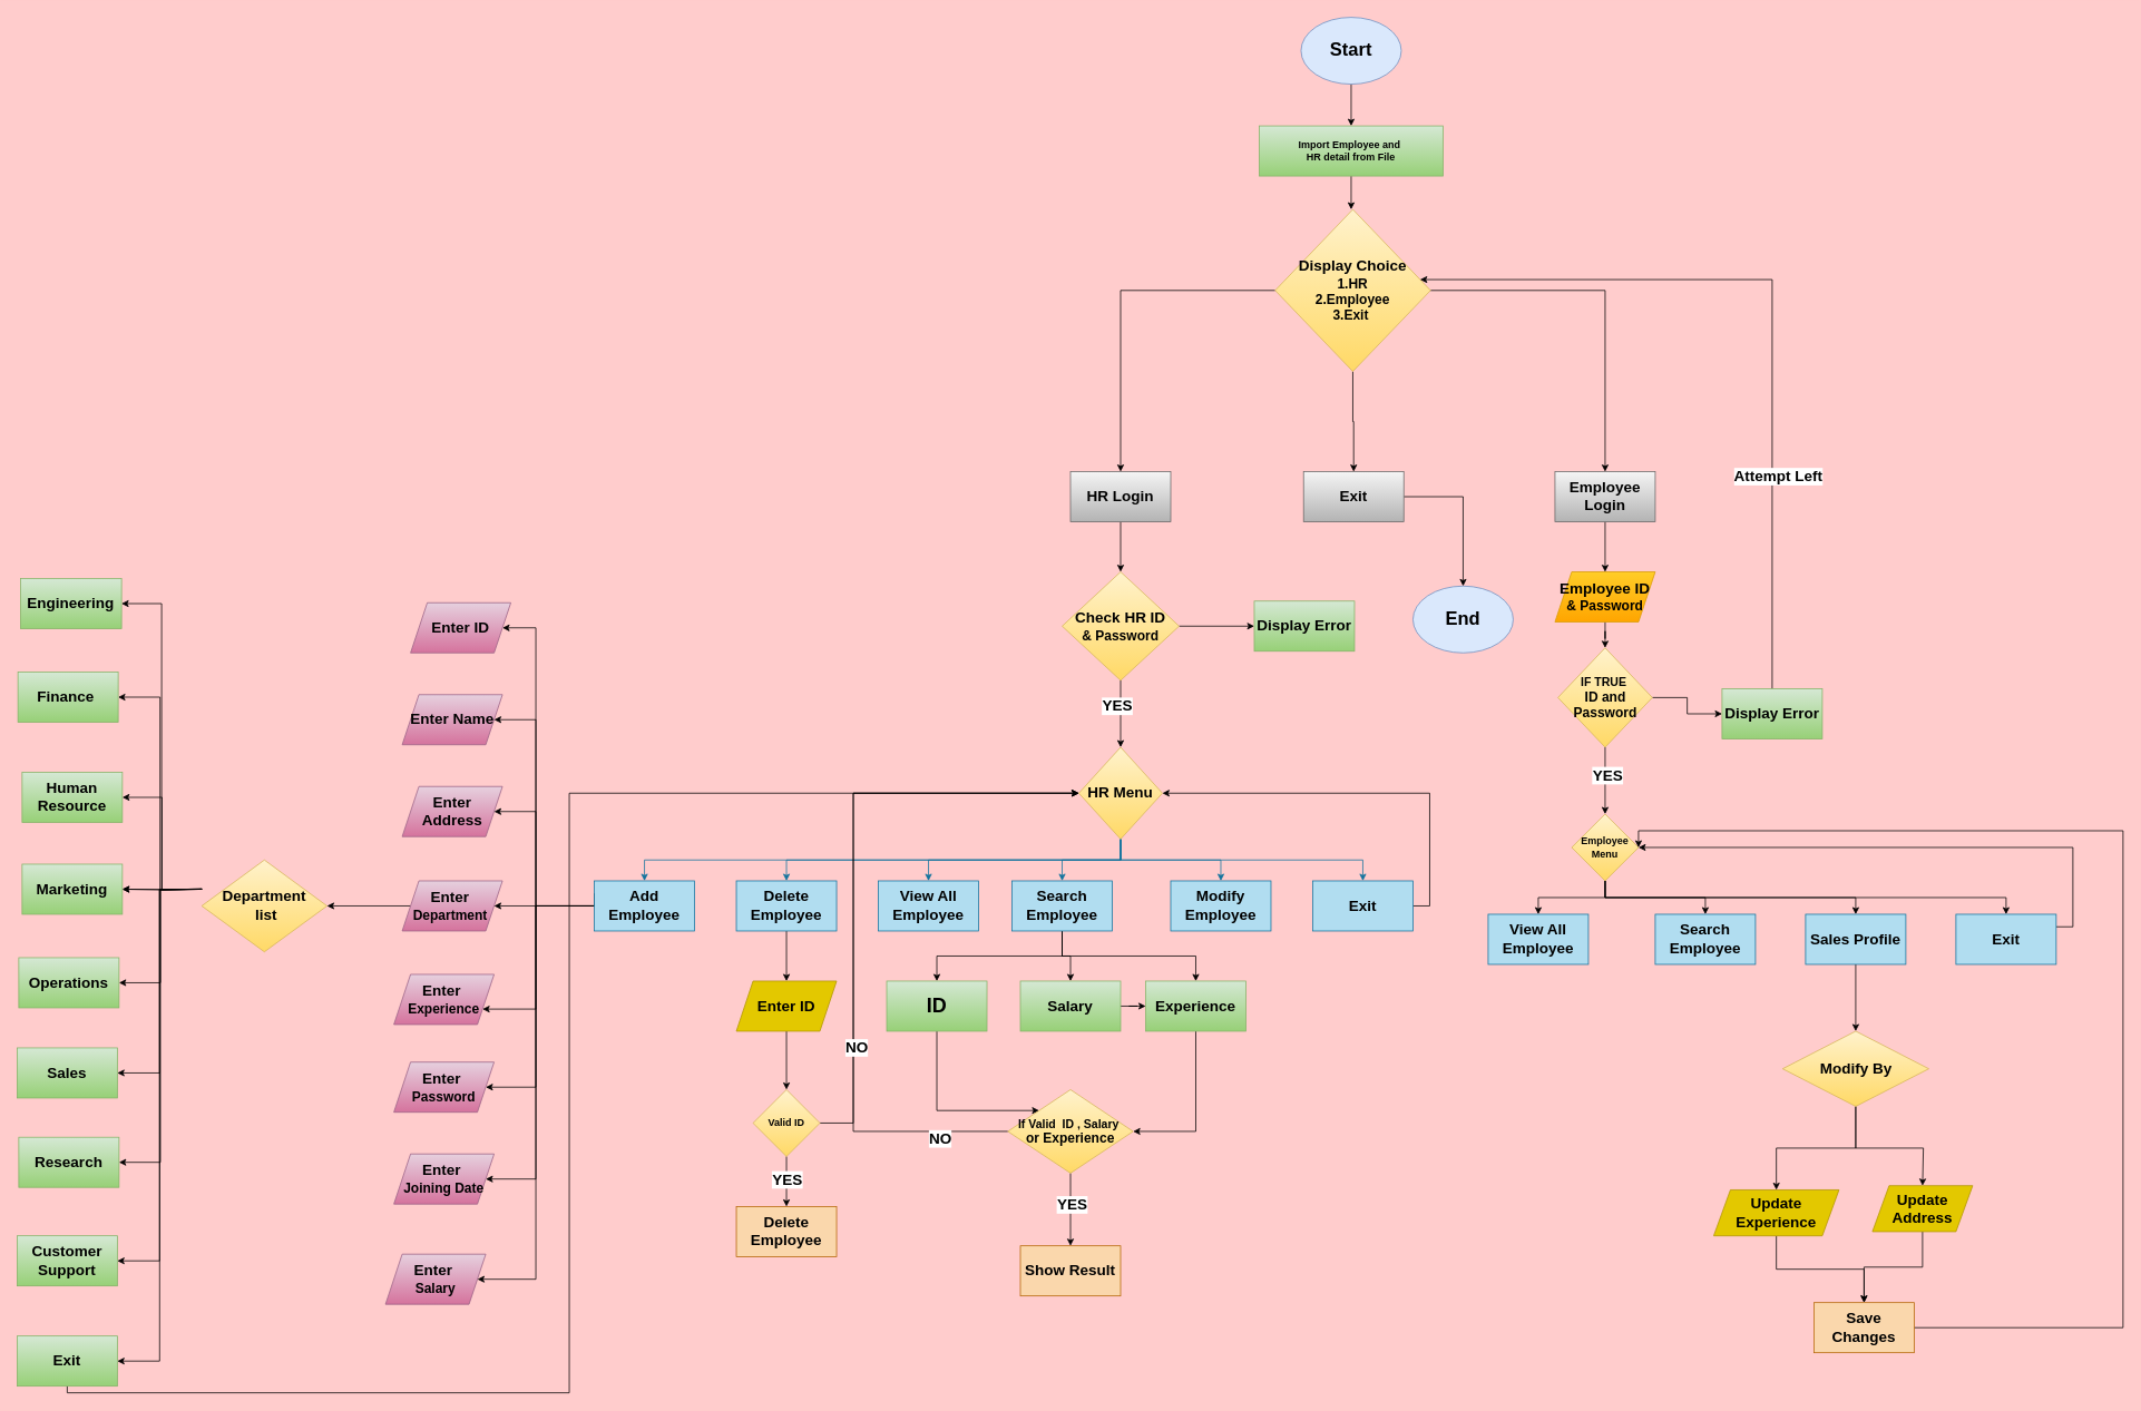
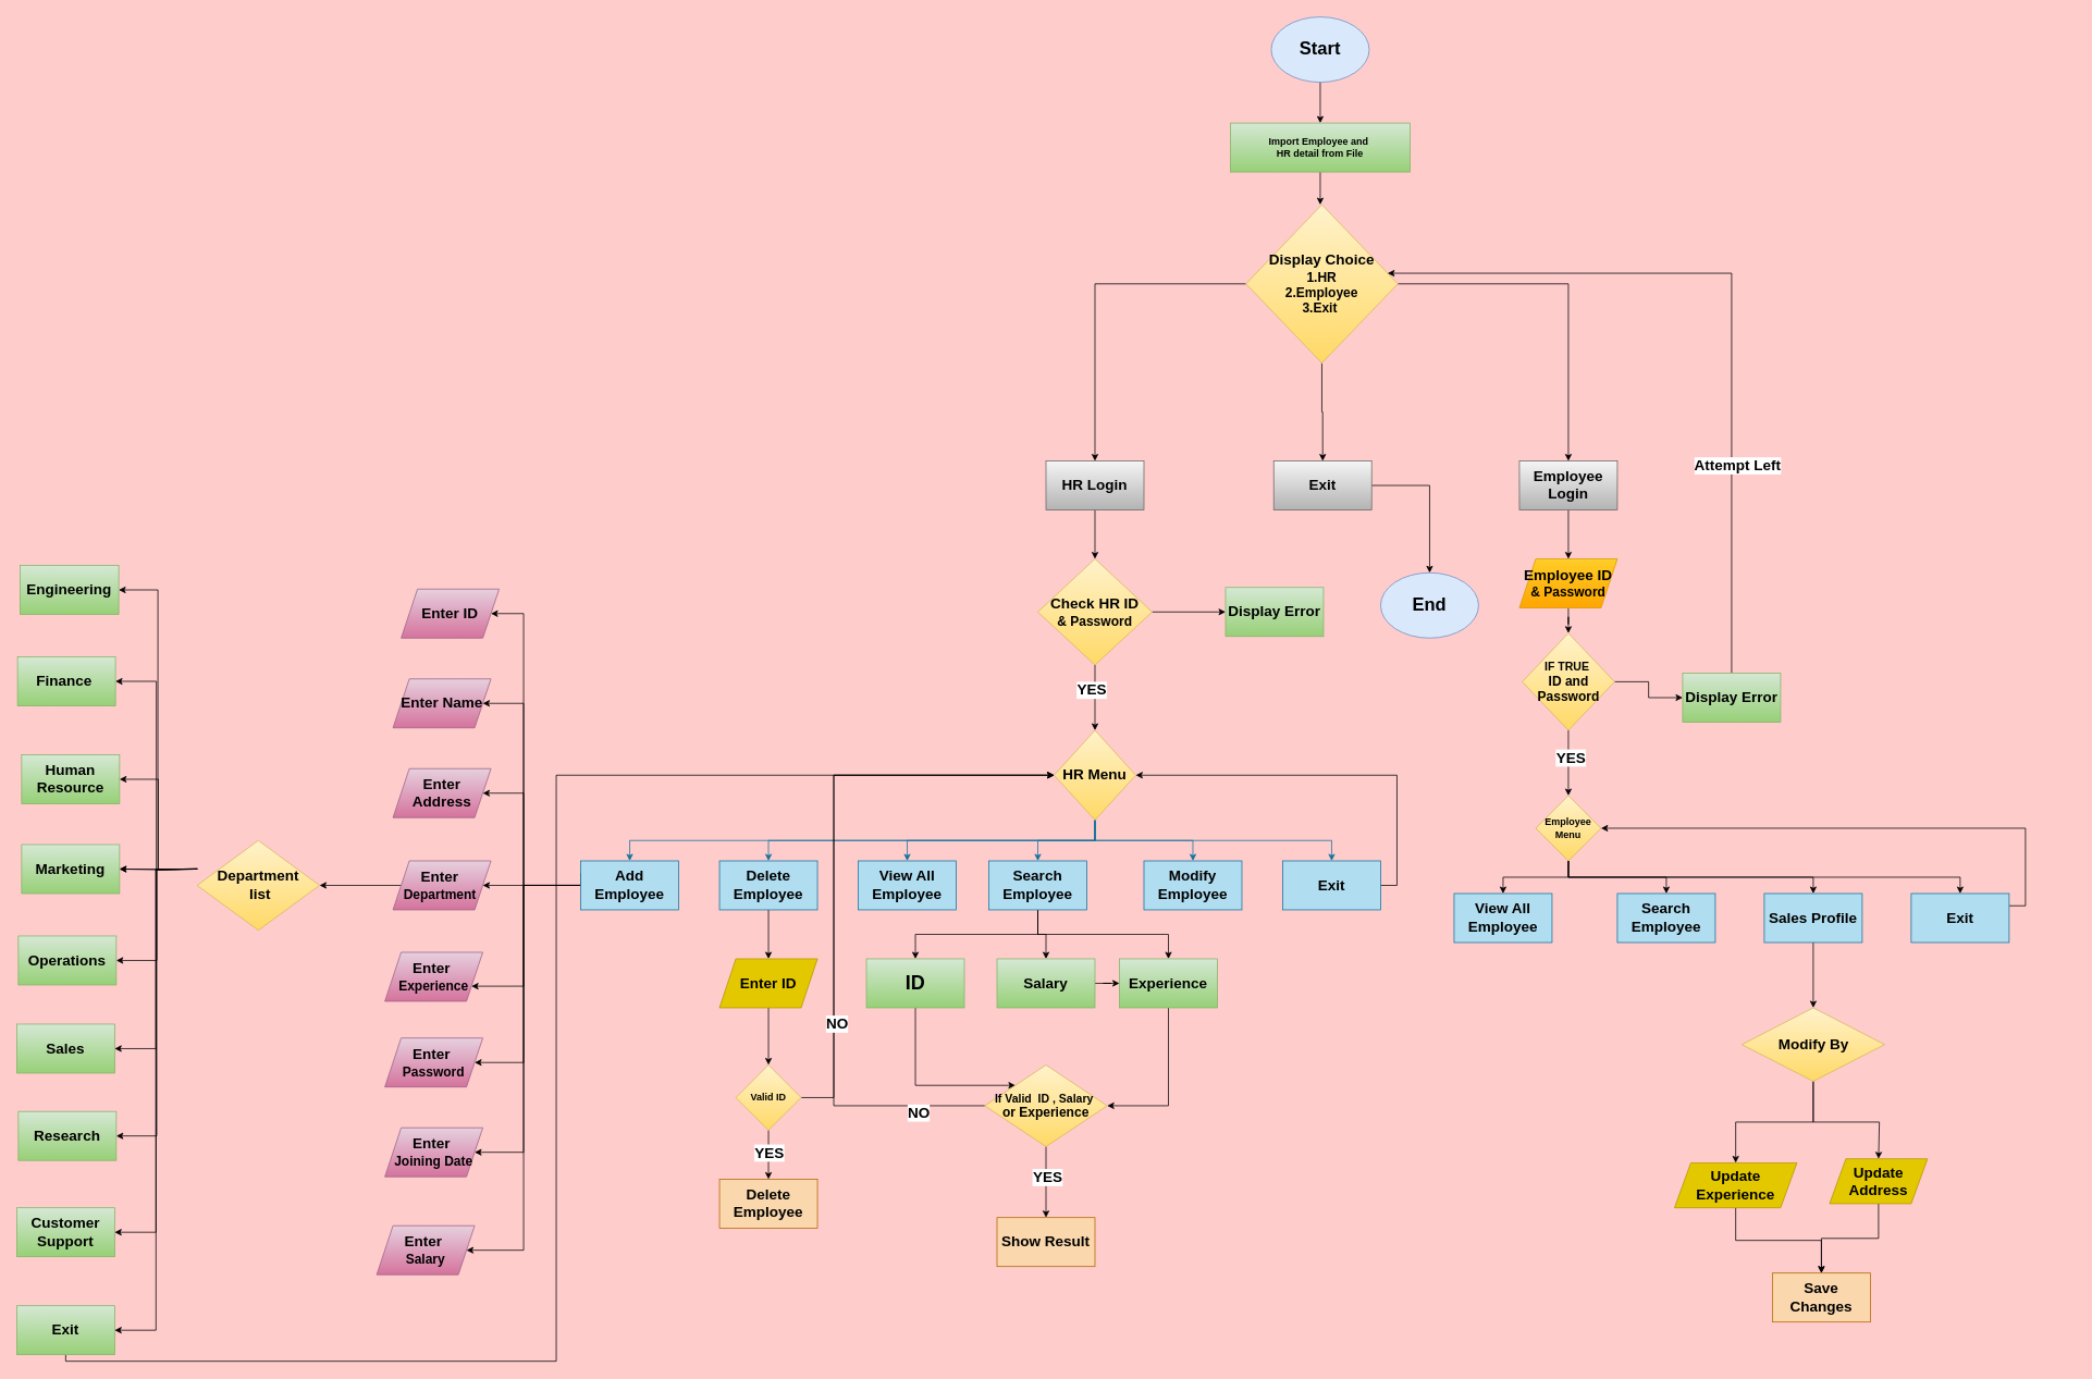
- <mxCell id="90" style="edgeStyle=orthogonalEdgeStyle;rounded=0;orthogonalLoop=1;jettySize=auto;html=1;entryX=1;entryY=0.5;entryDx=0;entryDy=0;fontStyle=1" edge="1" parent="1" source="91" target="38"><mxGeometry relative="1" as="geometry"><mxPoint x="2361" y="287.6" as="targetPoint" /><Array as="points"><mxPoint x="2541" y="1589" /><mxPoint x="2541" y="994" /><mxPoint x="1961" y="994" /></Array></mxGeometry></mxCell>
